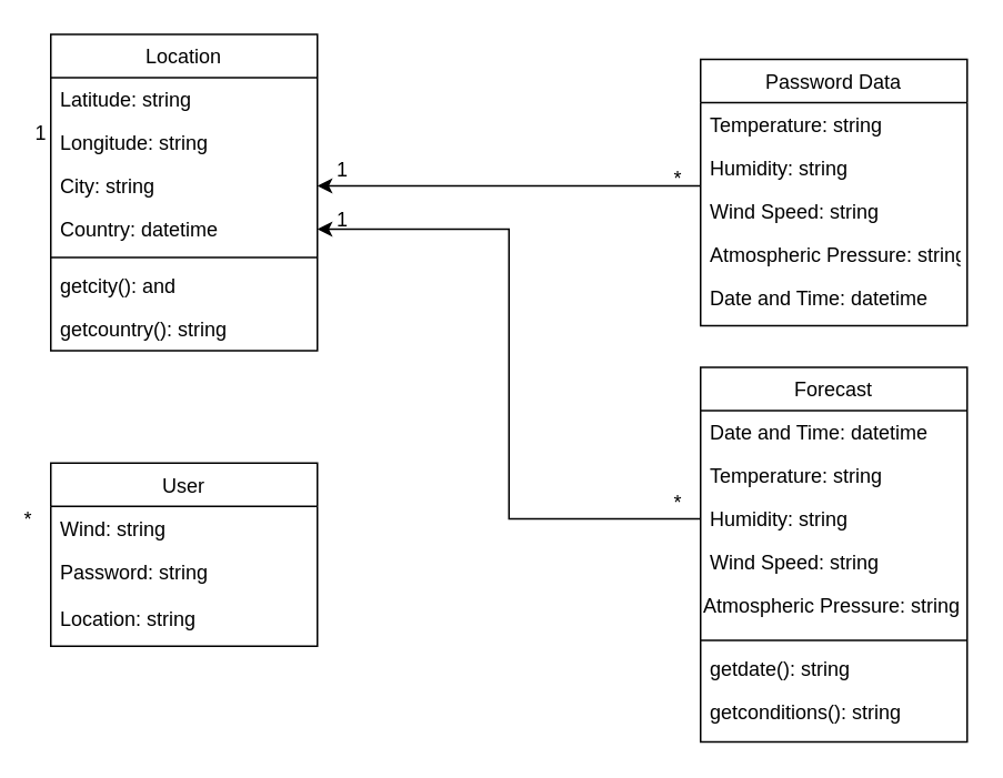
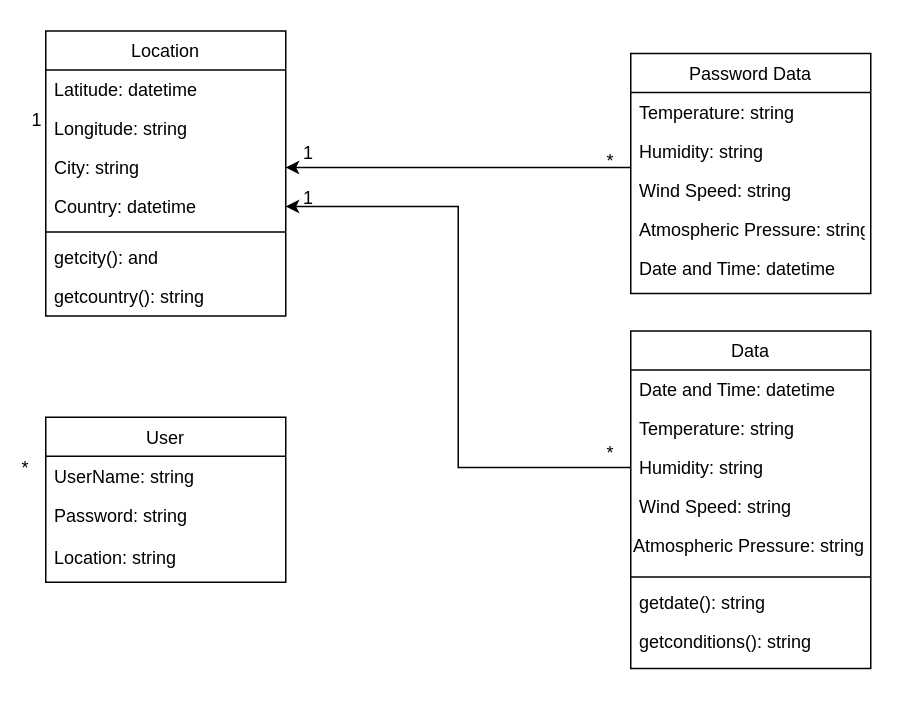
- <mxCell id="25" value="Latitude: string" style="text;align=left;verticalAlign=top;spacingLeft=4;spacingRight=4;overflow=hidden;rotatable=0;points=[[0,0.5],[1,0.5]];portConstraint=eastwest;" parent="24" vertex="1"><mxGeometry y="26" width="160" height="26" as="geometry" /></mxCell>
+ <mxCell id="25" value="Latitude: datetime" style="text;align=left;verticalAlign=top;spacingLeft=4;spacingRight=4;overflow=hidden;rotatable=0;points=[[0,0.5],[1,0.5]];portConstraint=eastwest;" parent="24" vertex="1"><mxGeometry y="26" width="160" height="26" as="geometry" /></mxCell>
- <mxCell id="12" value="Forecast" style="swimlane;fontStyle=0;align=center;verticalAlign=top;childLayout=stackLayout;horizontal=1;startSize=26;horizontalStack=0;resizeParent=1;resizeLast=0;collapsible=1;marginBottom=0;rounded=0;shadow=0;strokeWidth=1;" parent="1" vertex="1"><mxGeometry x="420" y="220" width="160" height="225" as="geometry"><mxRectangle x="220" y="120" width="160" height="26" as="alternateBounds" /></mxGeometry></mxCell>
+ <mxCell id="12" value="Data" style="swimlane;fontStyle=0;align=center;verticalAlign=top;childLayout=stackLayout;horizontal=1;startSize=26;horizontalStack=0;resizeParent=1;resizeLast=0;collapsible=1;marginBottom=0;rounded=0;shadow=0;strokeWidth=1;" parent="1" vertex="1"><mxGeometry x="420" y="220" width="160" height="225" as="geometry"><mxRectangle x="220" y="120" width="160" height="26" as="alternateBounds" /></mxGeometry></mxCell>
- <mxCell id="3" value="Wind: string" style="text;align=left;verticalAlign=top;spacingLeft=4;spacingRight=4;overflow=hidden;rotatable=0;points=[[0,0.5],[1,0.5]];portConstraint=eastwest;" parent="2" vertex="1"><mxGeometry y="26" width="160" height="26" as="geometry" /></mxCell>
+ <mxCell id="3" value="UserName: string" style="text;align=left;verticalAlign=top;spacingLeft=4;spacingRight=4;overflow=hidden;rotatable=0;points=[[0,0.5],[1,0.5]];portConstraint=eastwest;" parent="2" vertex="1"><mxGeometry y="26" width="160" height="26" as="geometry" /></mxCell>
